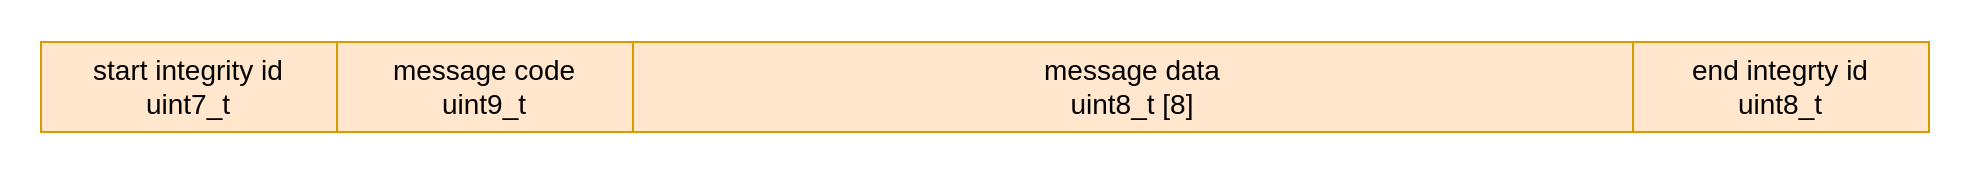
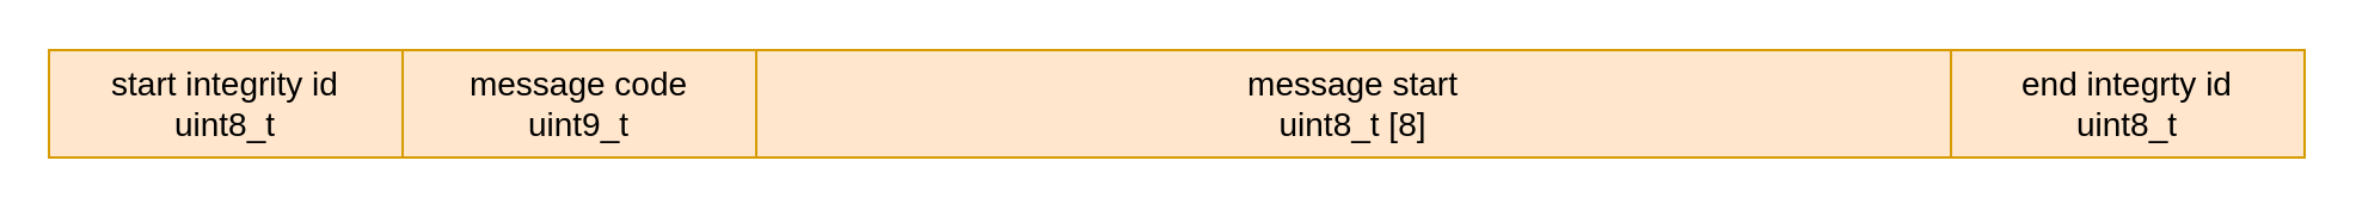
- <mxCell id="2" value="start integrity id&lt;div&gt;uint7_t&lt;/div&gt;" style="text;html=1;align=center;verticalAlign=middle;whiteSpace=wrap;rounded=0;strokeColor=#d79b00;fontSize=14;fillColor=#ffe6cc;" parent="1" vertex="1"><mxGeometry x="20" y="20.5" width="148" height="45" as="geometry" /></mxCell>
+ <mxCell id="2" value="start integrity id&lt;div&gt;uint8_t&lt;/div&gt;" style="text;html=1;align=center;verticalAlign=middle;whiteSpace=wrap;rounded=0;strokeColor=#d79b00;fontSize=14;fillColor=#ffe6cc;" parent="1" vertex="1"><mxGeometry x="20" y="20.5" width="148" height="45" as="geometry" /></mxCell>
- <mxCell id="5" value="&lt;span style=&quot;color: rgb(0, 0, 0);&quot;&gt;message data&lt;/span&gt;&lt;div&gt;uint8_t [8]&lt;/div&gt;" style="text;html=1;align=center;verticalAlign=middle;whiteSpace=wrap;rounded=0;strokeColor=#d79b00;fontSize=14;fillColor=#ffe6cc;" parent="1" vertex="1"><mxGeometry x="316" y="20.5" width="500" height="45" as="geometry" /></mxCell>
+ <mxCell id="5" value="&lt;span style=&quot;color: rgb(0, 0, 0);&quot;&gt;message start&lt;/span&gt;&lt;div&gt;uint8_t [8]&lt;/div&gt;" style="text;html=1;align=center;verticalAlign=middle;whiteSpace=wrap;rounded=0;strokeColor=#d79b00;fontSize=14;fillColor=#ffe6cc;" parent="1" vertex="1"><mxGeometry x="316" y="20.5" width="500" height="45" as="geometry" /></mxCell>
